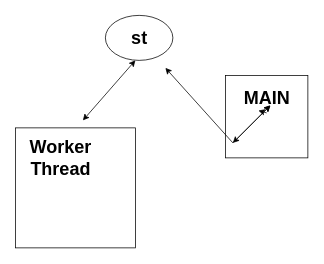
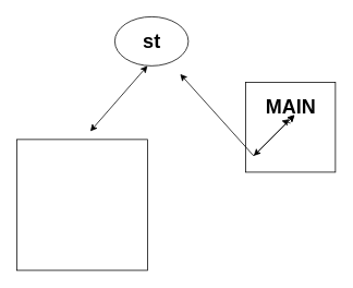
- <mxCell id="12" value="Worker&lt;div&gt;Thread&lt;/div&gt;" style="text;strokeColor=none;fillColor=none;html=1;fontSize=24;fontStyle=1;verticalAlign=middle;align=center;" vertex="1" parent="1"><mxGeometry x="30" y="190" width="100" height="40" as="geometry" /></mxCell>
